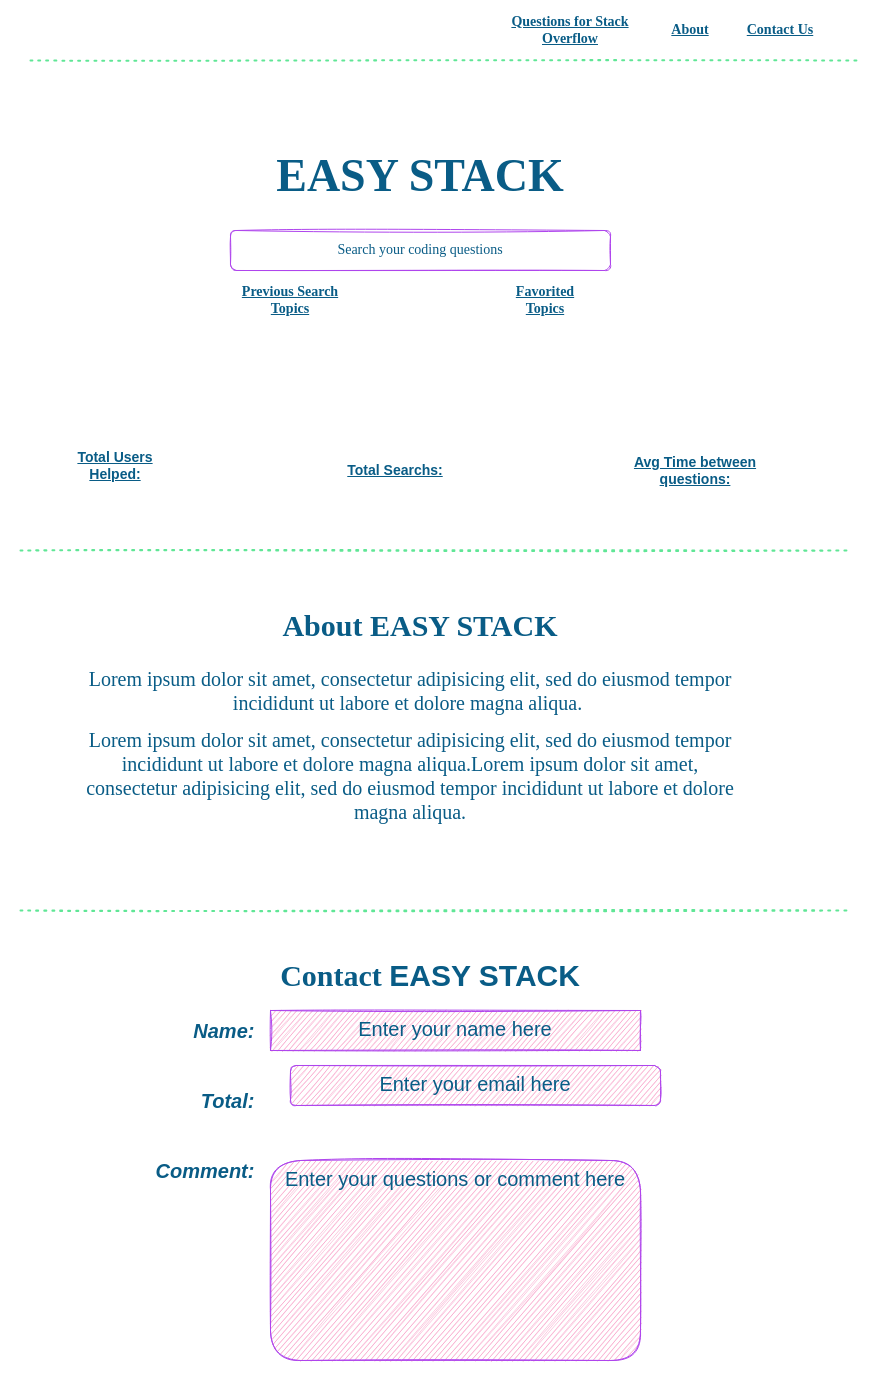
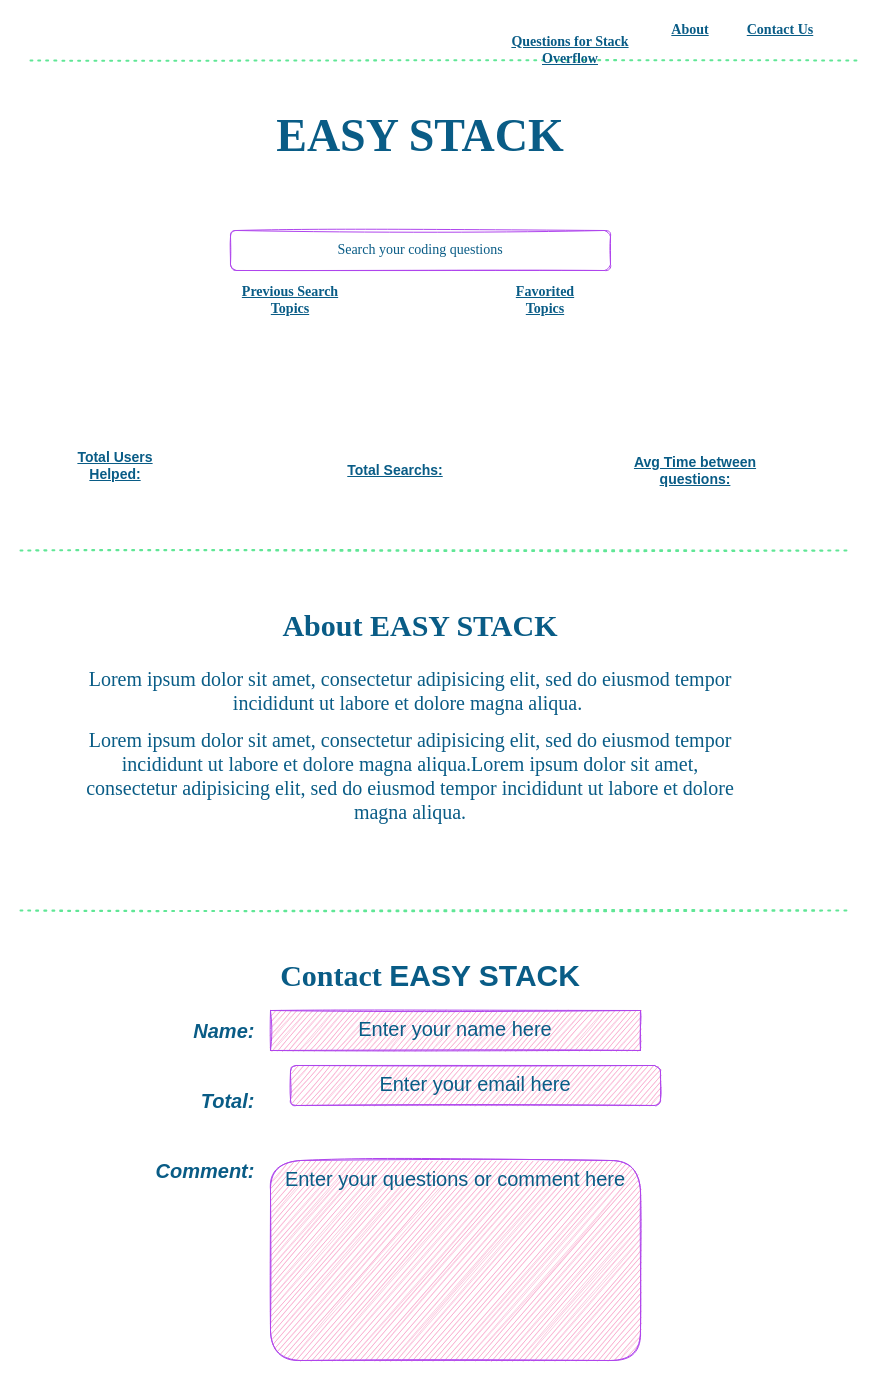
- <mxCell id="21" value="Questions for Stack Overflow" style="text;html=1;strokeColor=none;fillColor=none;align=center;verticalAlign=middle;whiteSpace=wrap;fontSize=14;fontStyle=5;sketch=1;rounded=1;fontColor=#095C86;fontFamily=mONTSERRAT;fontSource=https%3A%2F%2Ffonts.googleapis.com%2Fcss%3Ffamily%3DmONTSERRAT;" vertex="1" parent="1"><mxGeometry x="510" y="20" width="120" height="20" as="geometry" /></mxCell>
+ <mxCell id="21" value="Questions for Stack Overflow" style="text;html=1;strokeColor=none;fillColor=none;align=center;verticalAlign=middle;whiteSpace=wrap;fontSize=14;fontStyle=5;sketch=1;rounded=1;fontColor=#095C86;fontFamily=mONTSERRAT;fontSource=https%3A%2F%2Ffonts.googleapis.com%2Fcss%3Ffamily%3DmONTSERRAT;" vertex="1" parent="1"><mxGeometry x="510" y="40" width="120" height="20" as="geometry" /></mxCell>
- <mxCell id="5" value="EASY STACK" style="text;html=1;strokeColor=none;fillColor=none;align=center;verticalAlign=middle;whiteSpace=wrap;labelBackgroundColor=none;fontFamily=UBUNTU MONO;fontSize=46;fontColor=#095C86;fontStyle=1;sketch=1;rounded=1;fontSource=https%3A%2F%2Ffonts.googleapis.com%2Fcss%3Ffamily%3DUBUNTU%2BMONO;" vertex="1" parent="1"><mxGeometry x="140" y="140" width="560" height="70" as="geometry" /></mxCell>
+ <mxCell id="5" value="EASY STACK" style="text;html=1;strokeColor=none;fillColor=none;align=center;verticalAlign=middle;whiteSpace=wrap;labelBackgroundColor=none;fontFamily=UBUNTU MONO;fontSize=46;fontColor=#095C86;fontStyle=1;sketch=1;rounded=1;fontSource=https%3A%2F%2Ffonts.googleapis.com%2Fcss%3Ffamily%3DUBUNTU%2BMONO;" vertex="1" parent="1"><mxGeometry x="140" y="100" width="560" height="70" as="geometry" /></mxCell>
